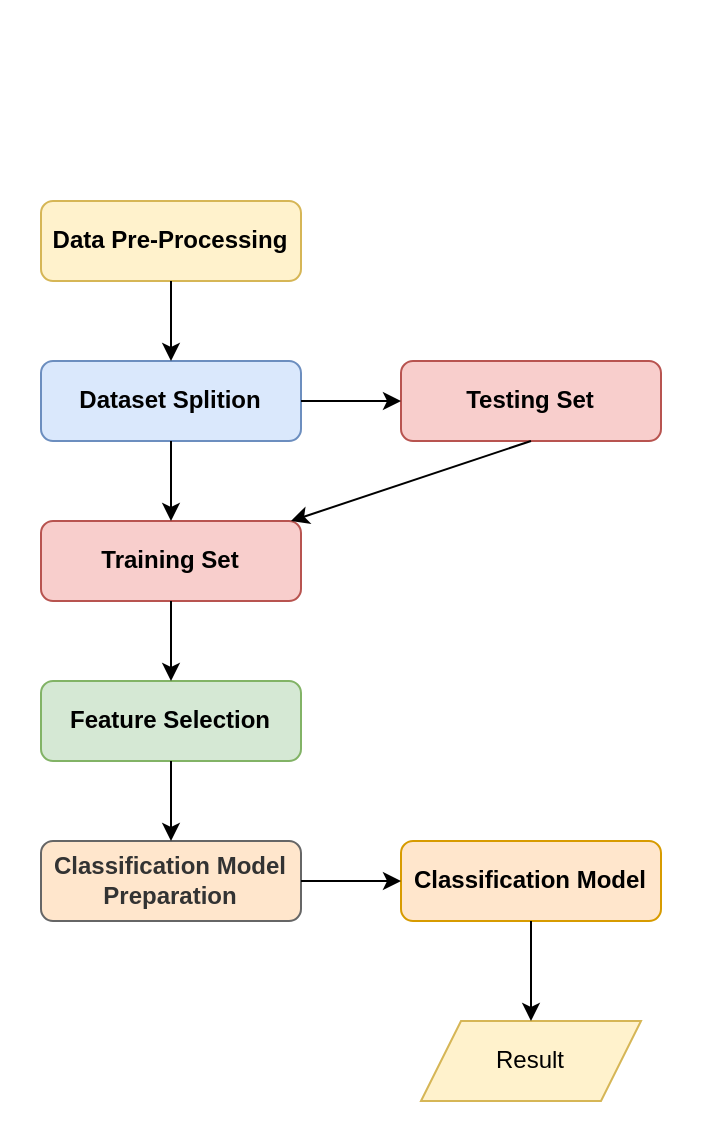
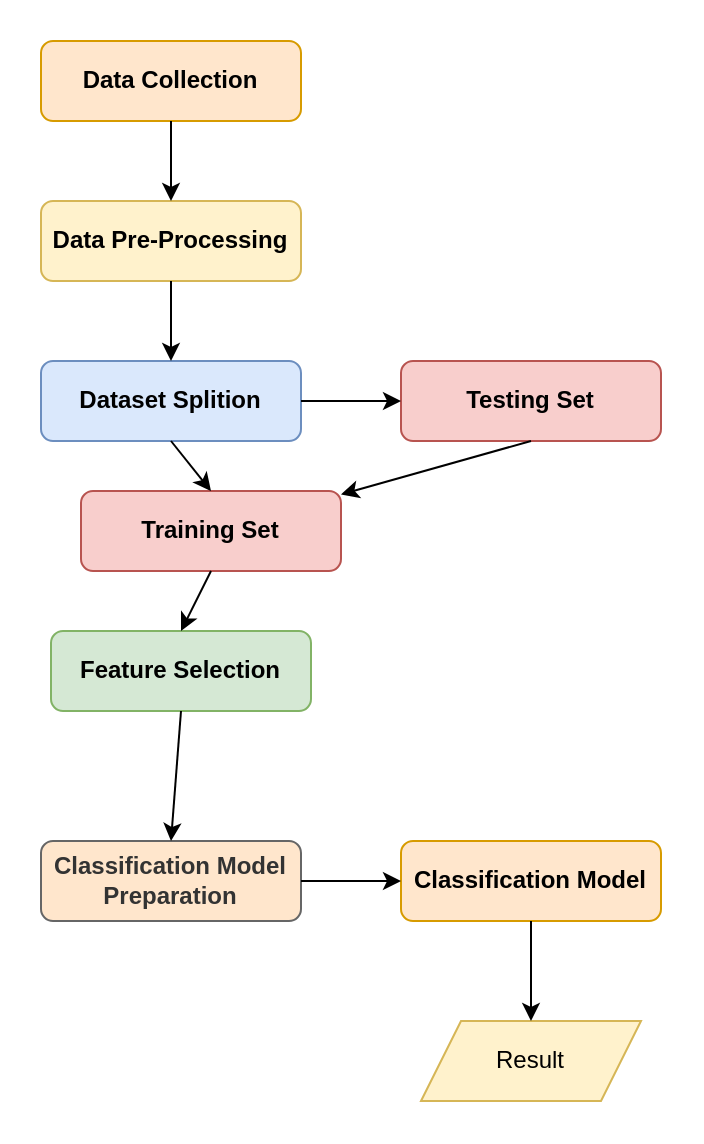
+ <mxCell id="2" value="&lt;b&gt;Data Collection&lt;/b&gt;" style="rounded=1;whiteSpace=wrap;html=1;fillColor=#ffe6cc;strokeColor=#d79b00;" vertex="1" parent="1"><mxGeometry x="20" y="20" width="130" height="40" as="geometry" /></mxCell>
+ <mxCell id="11" value="" style="endArrow=classic;html=1;rounded=0;exitX=0.5;exitY=1;exitDx=0;exitDy=0;" edge="1" parent="1" source="2" target="3"><mxGeometry width="50" height="50" relative="1" as="geometry"><mxPoint x="100" y="300" as="sourcePoint" /><mxPoint x="150" y="250" as="targetPoint" /></mxGeometry></mxCell>
- <mxCell id="5" value="&lt;b&gt;Training Set&lt;/b&gt;" style="rounded=1;whiteSpace=wrap;html=1;fillColor=#f8cecc;strokeColor=#b85450;" vertex="1" parent="1"><mxGeometry x="20" y="260" width="130" height="40" as="geometry" /></mxCell>
+ <mxCell id="5" value="&lt;b&gt;Training Set&lt;/b&gt;" style="rounded=1;whiteSpace=wrap;html=1;fillColor=#f8cecc;strokeColor=#b85450;" vertex="1" parent="1"><mxGeometry x="40" y="245" width="130" height="40" as="geometry" /></mxCell>
- <mxCell id="7" value="&lt;b&gt;Feature Selection&lt;/b&gt;" style="rounded=1;whiteSpace=wrap;html=1;fillColor=#d5e8d4;strokeColor=#82b366;" vertex="1" parent="1"><mxGeometry x="20" y="340" width="130" height="40" as="geometry" /></mxCell>
+ <mxCell id="7" value="&lt;b&gt;Feature Selection&lt;/b&gt;" style="rounded=1;whiteSpace=wrap;html=1;fillColor=#d5e8d4;strokeColor=#82b366;" vertex="1" parent="1"><mxGeometry x="25" y="315" width="130" height="40" as="geometry" /></mxCell>
